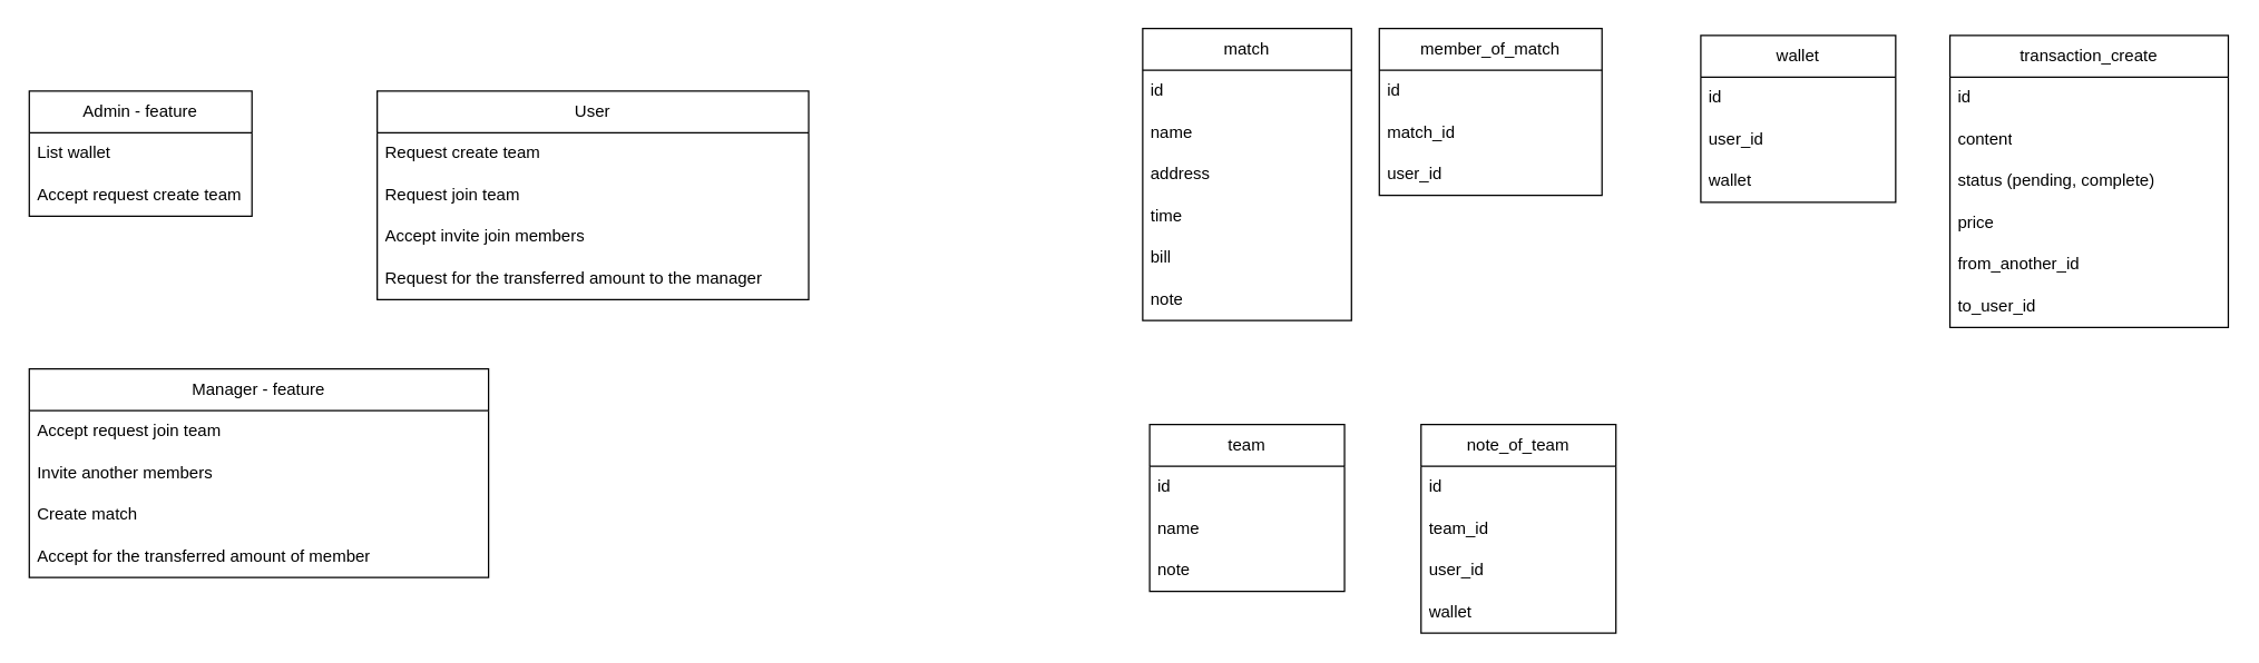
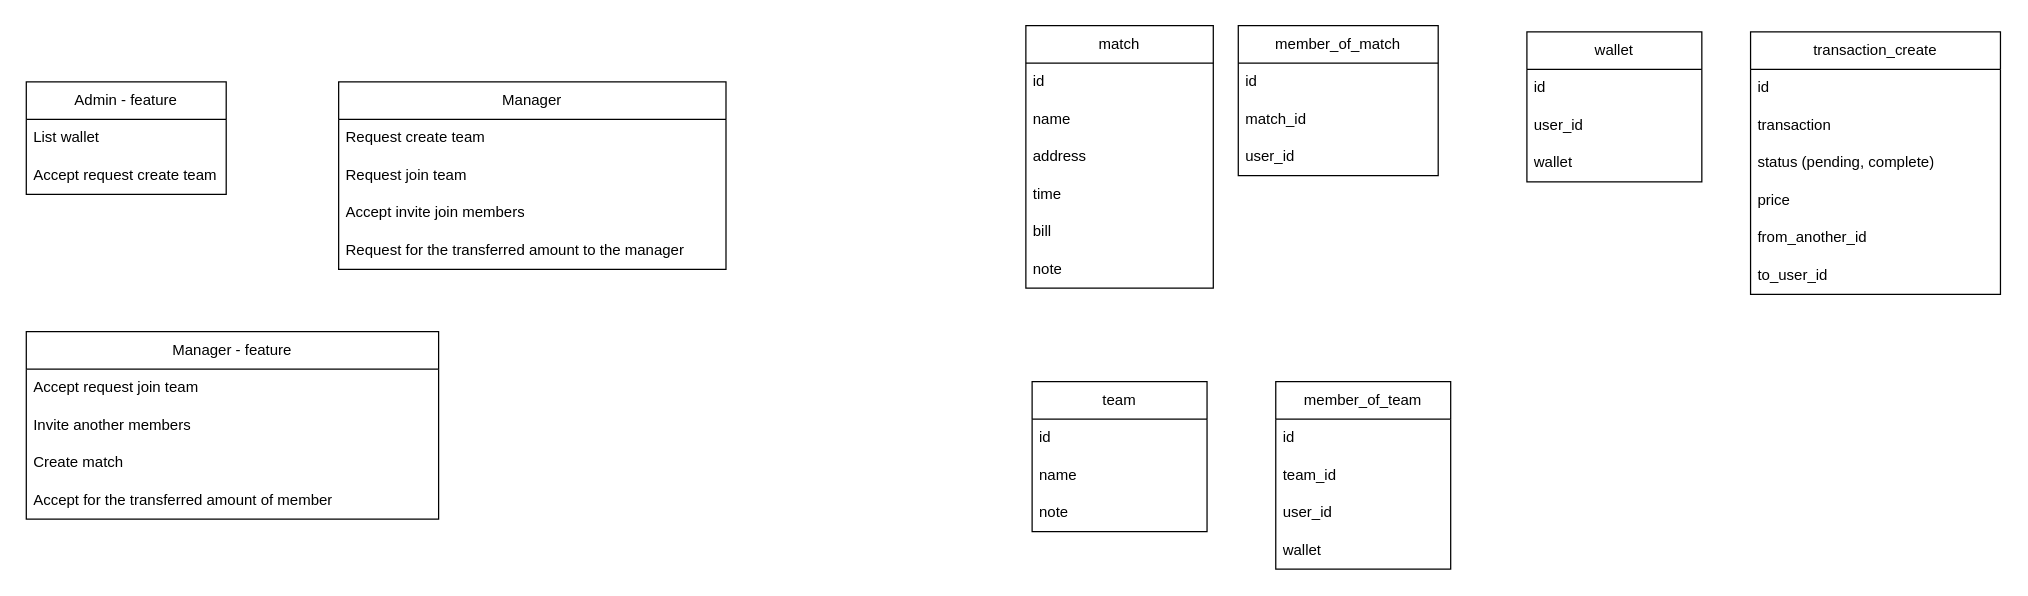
- <mxCell id="10" value="User" style="swimlane;fontStyle=0;childLayout=stackLayout;horizontal=1;startSize=30;horizontalStack=0;resizeParent=1;resizeParentMax=0;resizeLast=0;collapsible=1;marginBottom=0;whiteSpace=wrap;html=1;" vertex="1" parent="1"><mxGeometry x="270" y="65" width="310" height="150" as="geometry" /></mxCell>
+ <mxCell id="10" value="Manager" style="swimlane;fontStyle=0;childLayout=stackLayout;horizontal=1;startSize=30;horizontalStack=0;resizeParent=1;resizeParentMax=0;resizeLast=0;collapsible=1;marginBottom=0;whiteSpace=wrap;html=1;" vertex="1" parent="1"><mxGeometry x="270" y="65" width="310" height="150" as="geometry" /></mxCell>
- <mxCell id="41" value="content" style="text;strokeColor=none;fillColor=none;align=left;verticalAlign=middle;spacingLeft=4;spacingRight=4;overflow=hidden;points=[[0,0.5],[1,0.5]];portConstraint=eastwest;rotatable=0;whiteSpace=wrap;html=1;" vertex="1" parent="39"><mxGeometry y="60" width="200" height="30" as="geometry" /></mxCell>
+ <mxCell id="41" value="transaction" style="text;strokeColor=none;fillColor=none;align=left;verticalAlign=middle;spacingLeft=4;spacingRight=4;overflow=hidden;points=[[0,0.5],[1,0.5]];portConstraint=eastwest;rotatable=0;whiteSpace=wrap;html=1;" vertex="1" parent="39"><mxGeometry y="60" width="200" height="30" as="geometry" /></mxCell>
- <mxCell id="30" value="note_of_team" style="swimlane;fontStyle=0;childLayout=stackLayout;horizontal=1;startSize=30;horizontalStack=0;resizeParent=1;resizeParentMax=0;resizeLast=0;collapsible=1;marginBottom=0;whiteSpace=wrap;html=1;" vertex="1" parent="1"><mxGeometry x="1020" y="305" width="140" height="150" as="geometry" /></mxCell>
+ <mxCell id="30" value="member_of_team" style="swimlane;fontStyle=0;childLayout=stackLayout;horizontal=1;startSize=30;horizontalStack=0;resizeParent=1;resizeParentMax=0;resizeLast=0;collapsible=1;marginBottom=0;whiteSpace=wrap;html=1;" vertex="1" parent="1"><mxGeometry x="1020" y="305" width="140" height="150" as="geometry" /></mxCell>
